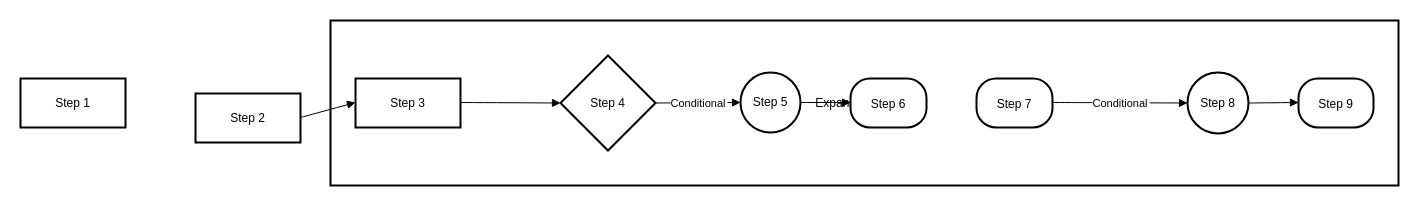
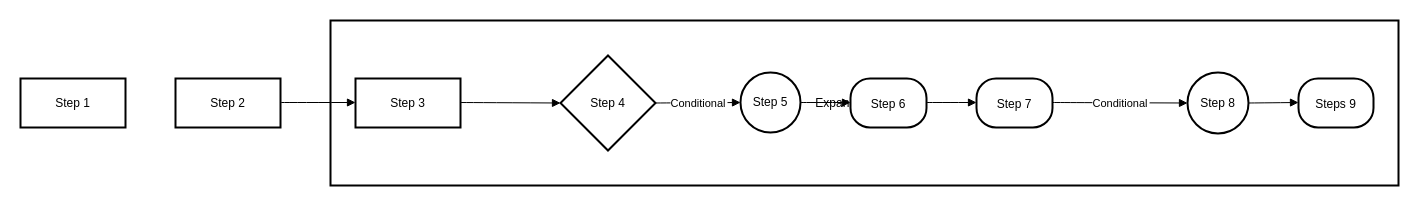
+ <mxCell id="16" value="" style="curved=1;startArrow=none;endArrow=block;exitX=1;exitY=0.49;entryX=0;entryY=0.49;" edge="1" parent="1" source="8" target="9"><mxGeometry relative="1" as="geometry"><Array as="points" /></mxGeometry></mxCell>
- <mxCell id="11" value="Step 9" style="rounded=1;arcSize=40;strokeWidth=2" vertex="1" parent="1"><mxGeometry x="1298" y="78" width="75" height="49" as="geometry" /></mxCell>
+ <mxCell id="11" value="Steps 9" style="rounded=1;arcSize=40;strokeWidth=2" vertex="1" parent="1"><mxGeometry x="1298" y="78" width="75" height="49" as="geometry" /></mxCell>
- <mxCell id="4" value="Step 2" style="whiteSpace=wrap;strokeWidth=2;" vertex="1" parent="1"><mxGeometry x="195" y="93" width="105" height="49" as="geometry" /></mxCell>
+ <mxCell id="4" value="Step 2" style="whiteSpace=wrap;strokeWidth=2;" vertex="1" parent="1"><mxGeometry x="175" y="78" width="105" height="49" as="geometry" /></mxCell>
